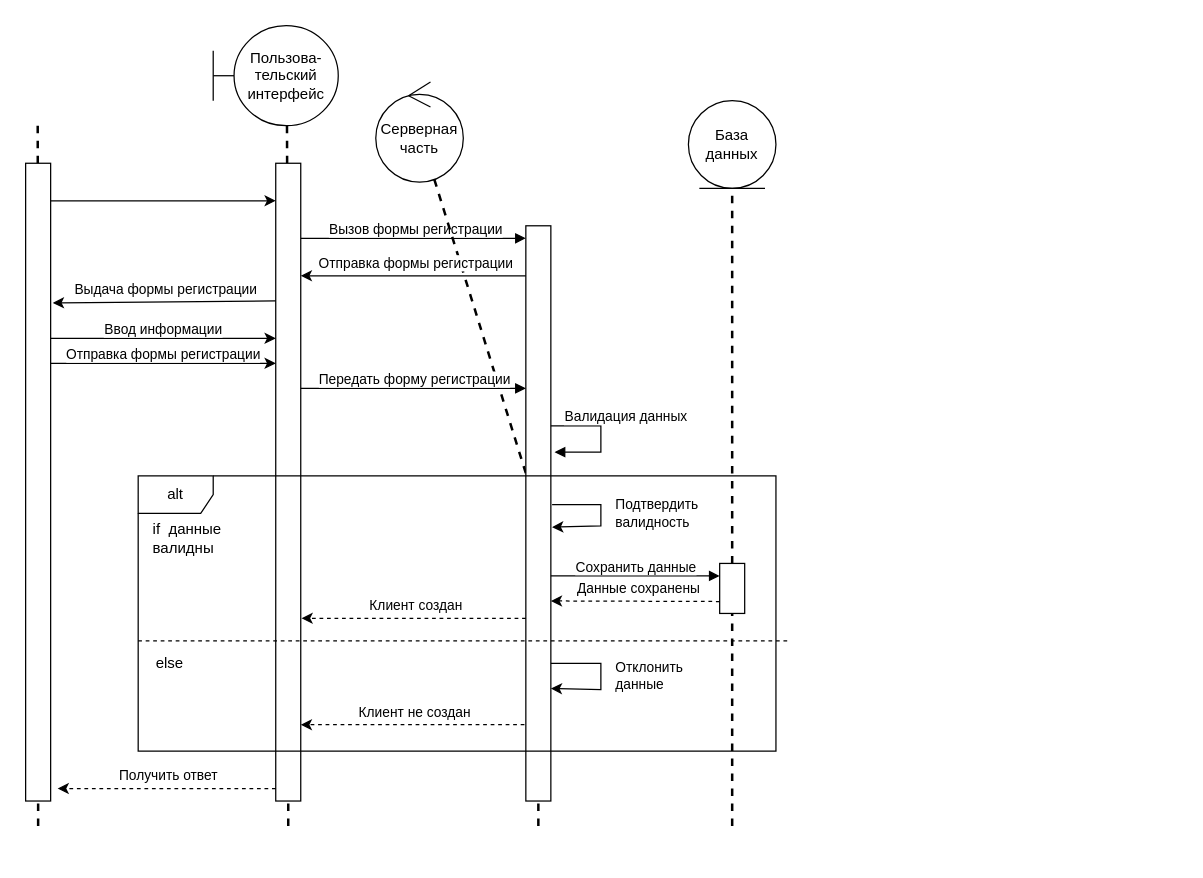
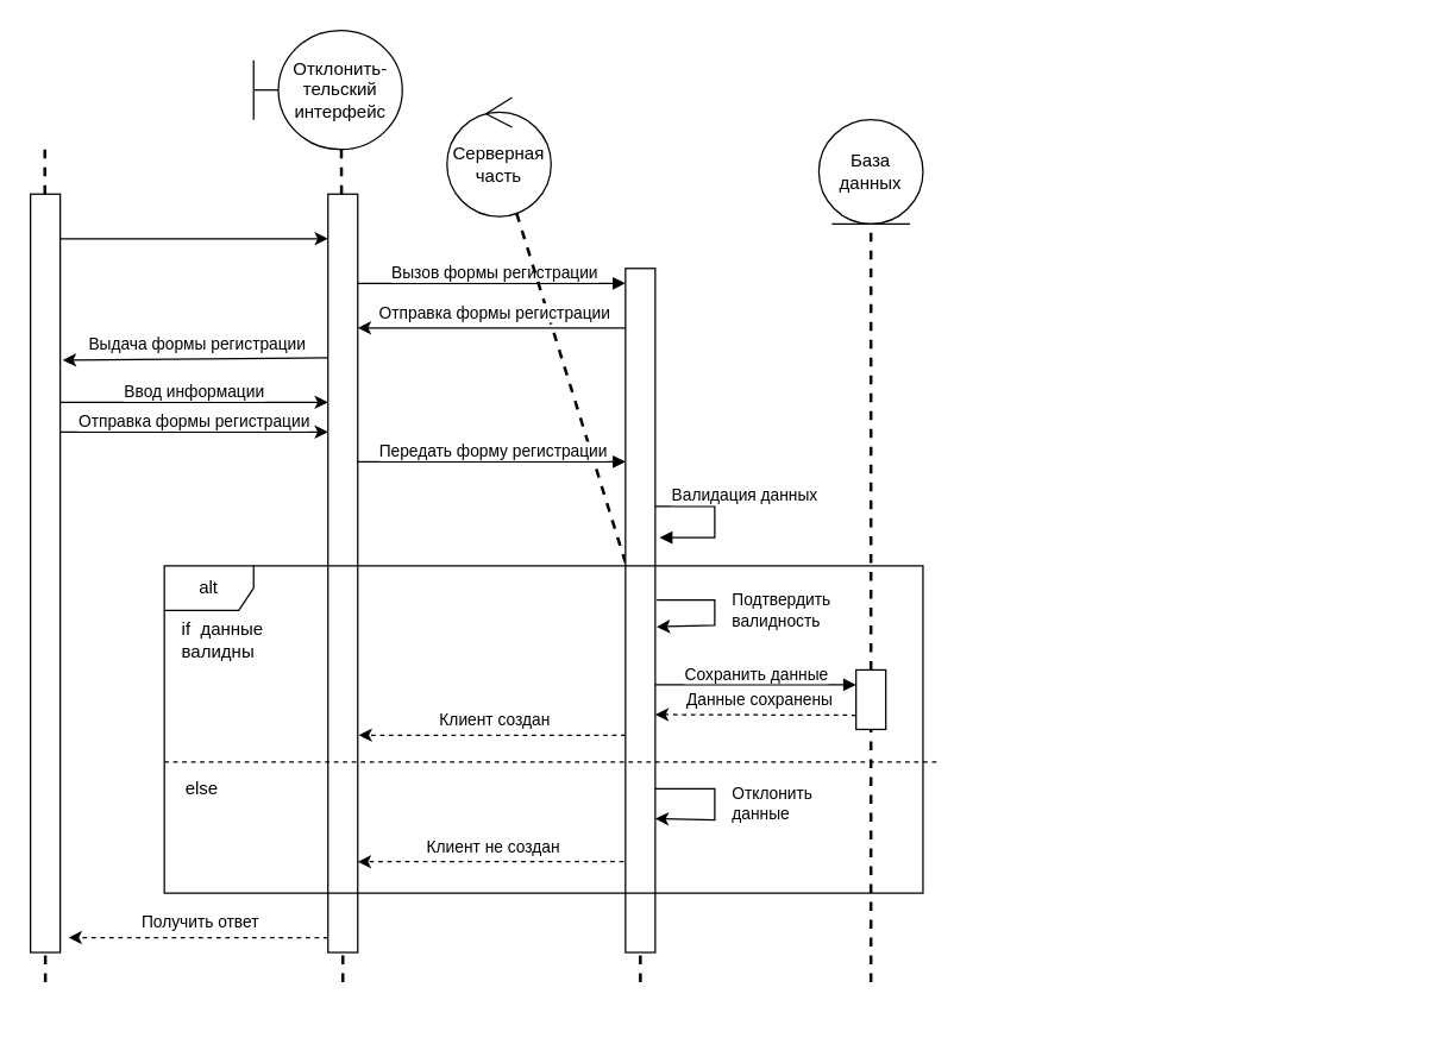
- <mxCell id="2" value="Пользова-&lt;br&gt;тельский интерфейс" style="shape=umlBoundary;whiteSpace=wrap;html=1;" parent="1" vertex="1"><mxGeometry x="170" y="20" width="100" height="80" as="geometry" /></mxCell>
+ <mxCell id="2" value="Отклонить-&lt;br&gt;тельский интерфейс" style="shape=umlBoundary;whiteSpace=wrap;html=1;" parent="1" vertex="1"><mxGeometry x="170" y="20" width="100" height="80" as="geometry" /></mxCell>
